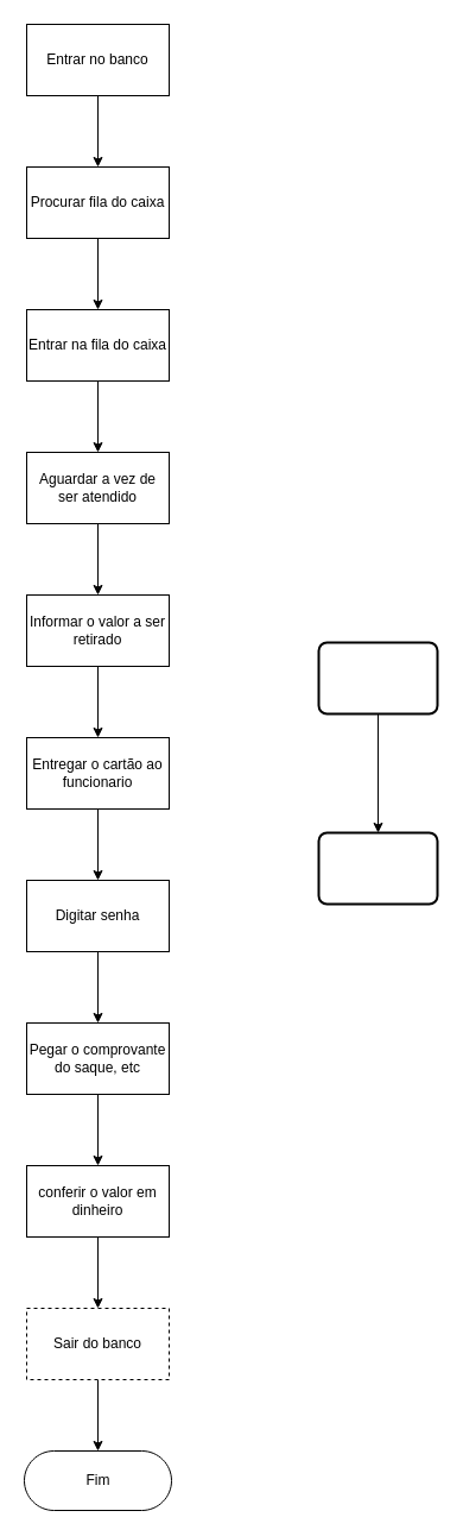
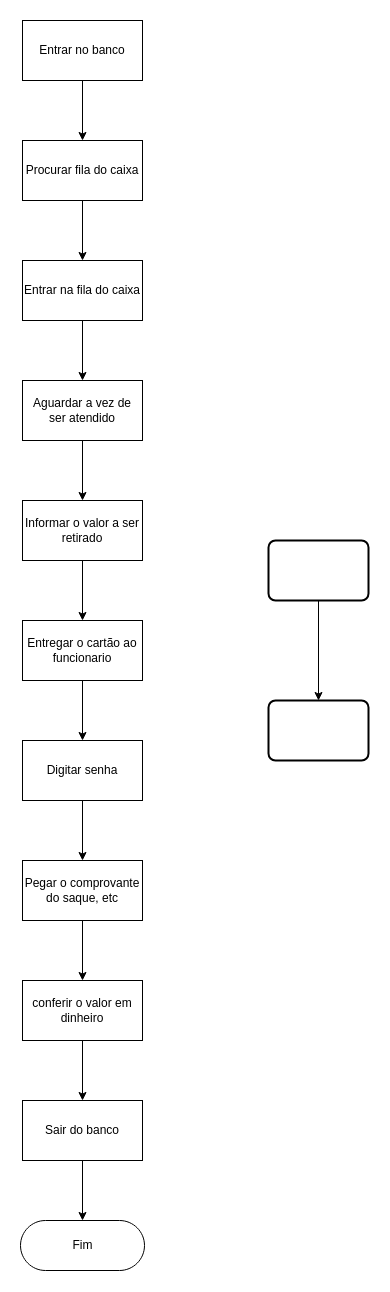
- <mxCell id="22" value="Sair do banco" style="rounded=0;whiteSpace=wrap;html=1;dashed=1;" vertex="1" parent="1"><mxGeometry x="22" y="1100" width="120" height="60" as="geometry" /></mxCell>
+ <mxCell id="22" value="Sair do banco" style="rounded=0;whiteSpace=wrap;html=1;" vertex="1" parent="1"><mxGeometry x="22" y="1100" width="120" height="60" as="geometry" /></mxCell>
